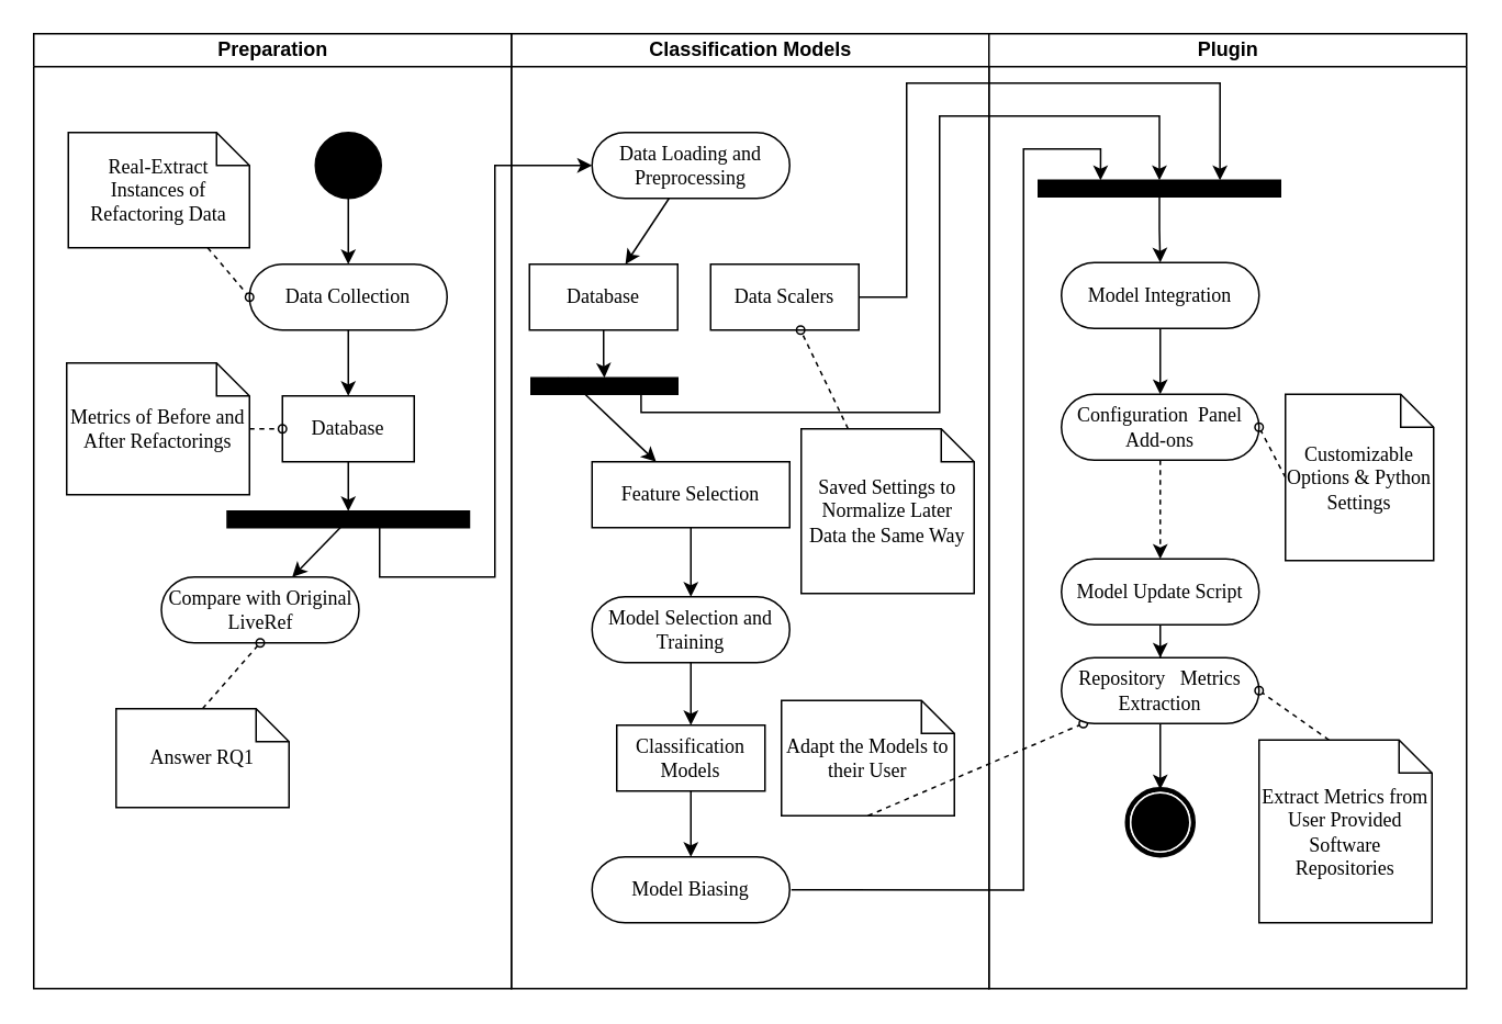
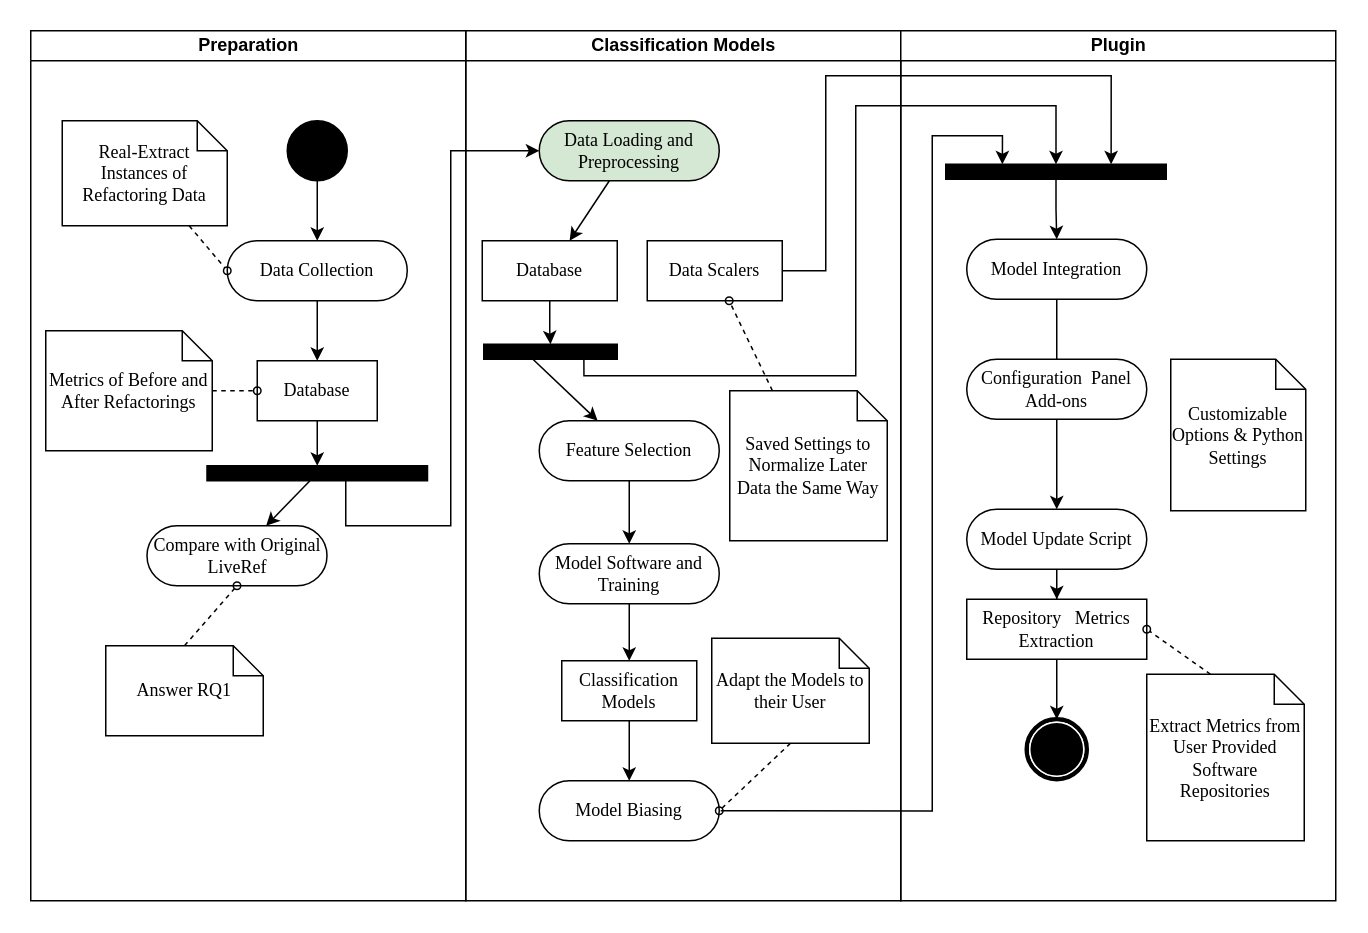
- <mxCell id="4" value="Data Loading and Preprocessing" style="rounded=1;whiteSpace=wrap;html=1;shadow=0;comic=0;labelBackgroundColor=none;strokeWidth=1;fontFamily=Verdana;fontSize=12;align=center;arcSize=50;" parent="2" vertex="1"><mxGeometry x="49" y="60" width="120" height="40" as="geometry" /></mxCell>
+ <mxCell id="4" value="Data Loading and Preprocessing" style="rounded=1;whiteSpace=wrap;html=1;shadow=0;comic=0;labelBackgroundColor=none;strokeWidth=1;fontFamily=Verdana;fontSize=12;align=center;arcSize=50;fillColor=#d5e8d4;" parent="2" vertex="1"><mxGeometry x="49" y="60" width="120" height="40" as="geometry" /></mxCell>
- <mxCell id="39" style="edgeStyle=orthogonalEdgeStyle;rounded=0;orthogonalLoop=1;jettySize=auto;html=1;" parent="38" source="40" target="42" edge="1"><mxGeometry relative="1" as="geometry" /></mxCell>
+ <mxCell id="39" style="edgeStyle=orthogonalEdgeStyle;rounded=0;orthogonalLoop=1;jettySize=auto;html=1;endArrow=none;" parent="38" source="40" target="42" edge="1"><mxGeometry relative="1" as="geometry" /></mxCell>
- <mxCell id="36" value="Metrics of Before and After Refactorings" style="shape=note;whiteSpace=wrap;html=1;rounded=0;shadow=0;comic=0;labelBackgroundColor=none;strokeWidth=1;fontFamily=Verdana;fontSize=12;align=center;size=20;" vertex="1" parent="22"><mxGeometry x="20" y="200" width="111" height="80" as="geometry" /></mxCell>
+ <mxCell id="36" value="Metrics of Before and After Refactorings" style="shape=note;whiteSpace=wrap;html=1;rounded=0;shadow=0;comic=0;labelBackgroundColor=none;strokeWidth=1;fontFamily=Verdana;fontSize=12;align=center;size=20;" vertex="1" parent="22"><mxGeometry x="10" y="200" width="111" height="80" as="geometry" /></mxCell>
- <mxCell id="51" style="edgeStyle=none;rounded=0;html=1;dashed=1;labelBackgroundColor=none;startArrow=none;startFill=0;startSize=5;endArrow=oval;endFill=0;endSize=5;jettySize=auto;orthogonalLoop=1;strokeWidth=1;fontFamily=Verdana;fontSize=12;entryX=1;entryY=0.5;entryDx=0;entryDy=0;exitX=0;exitY=0.5;exitDx=0;exitDy=0;exitPerimeter=0;" parent="38" source="50" target="42" edge="1"><mxGeometry relative="1" as="geometry"><mxPoint x="217" y="469" as="sourcePoint" /><mxPoint x="174" y="409" as="targetPoint" /></mxGeometry></mxCell>
- <mxCell id="6" value="Feature Selection" style="whiteSpace=wrap;html=1;shadow=0;comic=0;labelBackgroundColor=none;strokeWidth=1;fontFamily=Verdana;fontSize=12;align=center;arcSize=50;rounded=0;" parent="2" vertex="1"><mxGeometry x="49" y="260" width="120" height="40" as="geometry" /></mxCell>
+ <mxCell id="6" value="Feature Selection" style="rounded=1;whiteSpace=wrap;html=1;shadow=0;comic=0;labelBackgroundColor=none;strokeWidth=1;fontFamily=Verdana;fontSize=12;align=center;arcSize=50;" parent="2" vertex="1"><mxGeometry x="49" y="260" width="120" height="40" as="geometry" /></mxCell>
- <mxCell id="41" style="edgeStyle=orthogonalEdgeStyle;rounded=0;orthogonalLoop=1;jettySize=auto;html=1;dashed=1;" parent="38" source="42" target="44" edge="1"><mxGeometry relative="1" as="geometry" /></mxCell>
+ <mxCell id="41" style="edgeStyle=orthogonalEdgeStyle;rounded=0;orthogonalLoop=1;jettySize=auto;html=1;" parent="38" source="42" target="44" edge="1"><mxGeometry relative="1" as="geometry" /></mxCell>
- <mxCell id="8" value="Model Selection and Training" style="rounded=1;whiteSpace=wrap;html=1;shadow=0;comic=0;labelBackgroundColor=none;strokeWidth=1;fontFamily=Verdana;fontSize=12;align=center;arcSize=50;" parent="2" vertex="1"><mxGeometry x="49" y="342" width="120" height="40" as="geometry" /></mxCell>
+ <mxCell id="8" value="Model Software and Training" style="rounded=1;whiteSpace=wrap;html=1;shadow=0;comic=0;labelBackgroundColor=none;strokeWidth=1;fontFamily=Verdana;fontSize=12;align=center;arcSize=50;" parent="2" vertex="1"><mxGeometry x="49" y="342" width="120" height="40" as="geometry" /></mxCell>
- <mxCell id="46" value="Repository&amp;nbsp; &amp;nbsp;Metrics Extraction" style="rounded=1;whiteSpace=wrap;html=1;shadow=0;comic=0;labelBackgroundColor=none;strokeWidth=1;fontFamily=Verdana;fontSize=12;align=center;arcSize=50;" parent="38" vertex="1"><mxGeometry x="44" y="379" width="120" height="40" as="geometry" /></mxCell>
+ <mxCell id="46" value="Repository&amp;nbsp; &amp;nbsp;Metrics Extraction" style="whiteSpace=wrap;html=1;shadow=0;comic=0;labelBackgroundColor=none;strokeWidth=1;fontFamily=Verdana;fontSize=12;align=center;arcSize=50;rounded=0;" parent="38" vertex="1"><mxGeometry x="44" y="379" width="120" height="40" as="geometry" /></mxCell>
- <mxCell id="16" style="edgeStyle=none;rounded=0;html=1;dashed=1;labelBackgroundColor=none;startArrow=none;startFill=0;startSize=5;endArrow=oval;endFill=0;endSize=5;jettySize=auto;orthogonalLoop=1;strokeWidth=1;fontFamily=Verdana;fontSize=12;exitX=0.5;exitY=1;exitDx=0;exitDy=0;exitPerimeter=0;" parent="2" source="15" target="46" edge="1"><mxGeometry relative="1" as="geometry"><mxPoint x="-89" y="430" as="sourcePoint" /><mxPoint x="-89" y="390" as="targetPoint" /></mxGeometry></mxCell>
+ <mxCell id="16" style="edgeStyle=none;rounded=0;html=1;dashed=1;labelBackgroundColor=none;startArrow=none;startFill=0;startSize=5;endArrow=oval;endFill=0;endSize=5;jettySize=auto;orthogonalLoop=1;strokeWidth=1;fontFamily=Verdana;fontSize=12;entryX=1;entryY=0.5;entryDx=0;entryDy=0;exitX=0.5;exitY=1;exitDx=0;exitDy=0;exitPerimeter=0;" parent="2" source="15" target="11" edge="1"><mxGeometry relative="1" as="geometry"><mxPoint x="-89" y="430" as="sourcePoint" /><mxPoint x="-89" y="390" as="targetPoint" /></mxGeometry></mxCell>
